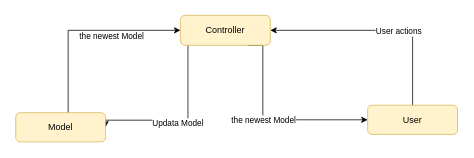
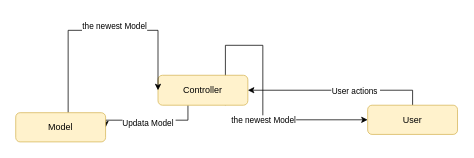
- <mxCell id="5" value="Controller" style="rounded=1;whiteSpace=wrap;html=1;fillColor=#fff2cc;strokeColor=#d6b656;" vertex="1" parent="1"><mxGeometry x="240" y="20" width="120" height="40" as="geometry" /></mxCell>
+ <mxCell id="5" value="Controller" style="rounded=1;whiteSpace=wrap;html=1;fillColor=#fff2cc;strokeColor=#d6b656;" vertex="1" parent="1"><mxGeometry x="210" y="100" width="120" height="40" as="geometry" /></mxCell>
